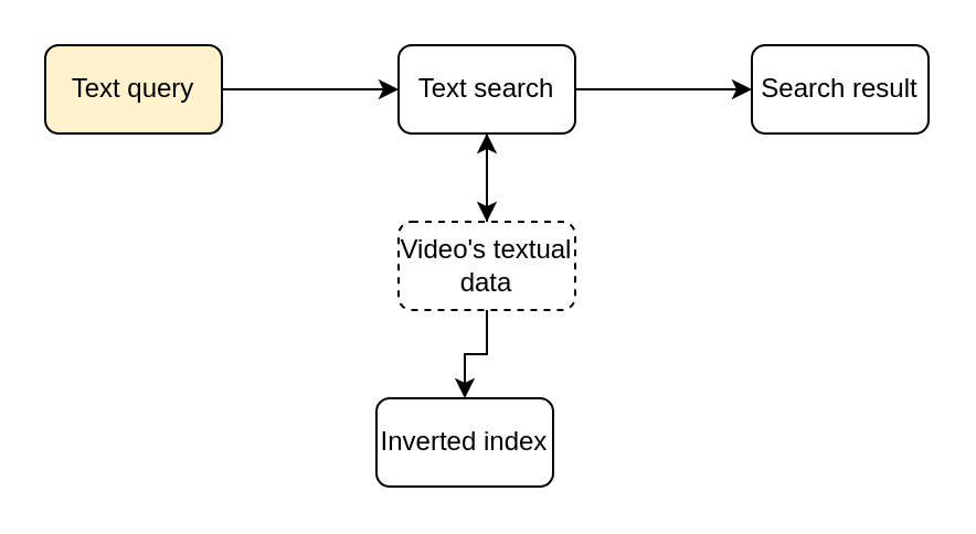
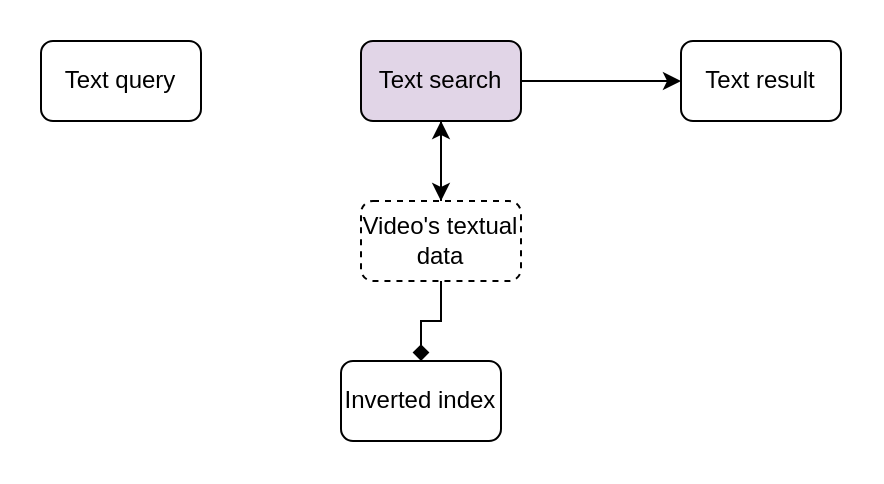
- <mxCell id="3" value="Text query" style="rounded=1;whiteSpace=wrap;html=1;fillColor=#fff2cc;" parent="1" vertex="1"><mxGeometry x="20" y="20" width="80" height="40" as="geometry" /></mxCell>
+ <mxCell id="3" value="Text query" style="rounded=1;whiteSpace=wrap;html=1;" parent="1" vertex="1"><mxGeometry x="20" y="20" width="80" height="40" as="geometry" /></mxCell>
- <mxCell id="2" style="edgeStyle=orthogonalEdgeStyle;rounded=0;orthogonalLoop=1;jettySize=auto;html=1;exitX=1;exitY=0.5;exitDx=0;exitDy=0;entryX=0;entryY=0.5;entryDx=0;entryDy=0;" parent="1" source="3" target="6" edge="1"><mxGeometry relative="1" as="geometry" /></mxCell>
- <mxCell id="6" value="Text search" style="rounded=1;whiteSpace=wrap;html=1;" parent="1" vertex="1"><mxGeometry x="180" y="20" width="80" height="40" as="geometry" /></mxCell>
+ <mxCell id="6" value="Text search" style="rounded=1;whiteSpace=wrap;html=1;fillColor=#e1d5e7;" parent="1" vertex="1"><mxGeometry x="180" y="20" width="80" height="40" as="geometry" /></mxCell>
- <mxCell id="10" value="Search result" style="rounded=1;whiteSpace=wrap;html=1;" parent="1" vertex="1"><mxGeometry x="340" y="20" width="80" height="40" as="geometry" /></mxCell>
+ <mxCell id="10" value="Text result" style="rounded=1;whiteSpace=wrap;html=1;" parent="1" vertex="1"><mxGeometry x="340" y="20" width="80" height="40" as="geometry" /></mxCell>
- <mxCell id="8" style="edgeStyle=orthogonalEdgeStyle;rounded=0;orthogonalLoop=1;jettySize=auto;html=1;exitX=0.5;exitY=1;exitDx=0;exitDy=0;entryX=0.5;entryY=0;entryDx=0;entryDy=0;" parent="1" source="9" target="11" edge="1"><mxGeometry relative="1" as="geometry" /></mxCell>
+ <mxCell id="8" style="edgeStyle=orthogonalEdgeStyle;rounded=0;orthogonalLoop=1;jettySize=auto;html=1;exitX=0.5;exitY=1;exitDx=0;exitDy=0;entryX=0.5;entryY=0;entryDx=0;entryDy=0;endArrow=diamond;" parent="1" source="9" target="11" edge="1"><mxGeometry relative="1" as="geometry" /></mxCell>
